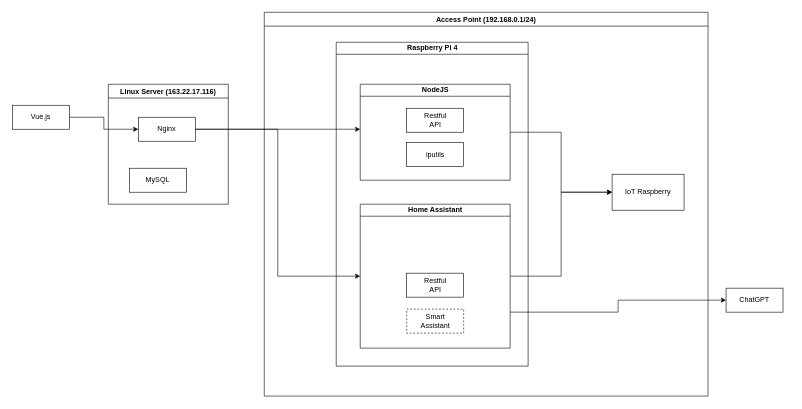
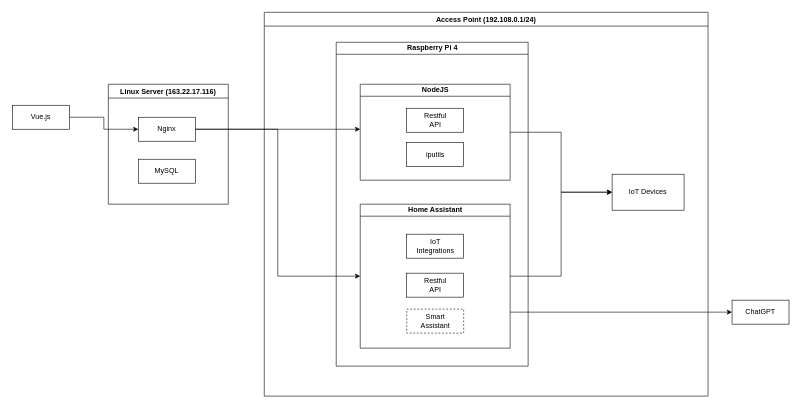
- <mxCell id="10" value="Access Point (192.168.0.1/24)" style="swimlane;" parent="1" vertex="1"><mxGeometry x="440" y="20" width="740" height="640" as="geometry" /></mxCell>
+ <mxCell id="10" value="Access Point (192.108.0.1/24)" style="swimlane;" parent="1" vertex="1"><mxGeometry x="440" y="20" width="740" height="640" as="geometry" /></mxCell>
- <mxCell id="8" value="MySQL" style="rounded=0;whiteSpace=wrap;html=1;" parent="5" vertex="1"><mxGeometry x="35" y="140" width="95" height="40" as="geometry" /></mxCell>
+ <mxCell id="8" value="MySQL" style="rounded=0;whiteSpace=wrap;html=1;" parent="5" vertex="1"><mxGeometry x="50" y="125" width="95" height="40" as="geometry" /></mxCell>
- <mxCell id="11" value="IoT Raspberry" style="rounded=0;whiteSpace=wrap;html=1;" parent="10" vertex="1"><mxGeometry x="580" y="270" width="120" height="60" as="geometry" /></mxCell>
+ <mxCell id="11" value="IoT Devices" style="rounded=0;whiteSpace=wrap;html=1;" parent="10" vertex="1"><mxGeometry x="580" y="270" width="120" height="60" as="geometry" /></mxCell>
+ <mxCell id="15" value="IoT&lt;br&gt;Integrations" style="rounded=0;whiteSpace=wrap;html=1;" parent="10" vertex="1"><mxGeometry x="237.5" y="370" width="95" height="40" as="geometry" /></mxCell>
- <mxCell id="21" value="ChatGPT" style="rounded=0;whiteSpace=wrap;html=1;" parent="1" vertex="1"><mxGeometry x="1210" y="480" width="95" height="40" as="geometry" /></mxCell>
+ <mxCell id="21" value="ChatGPT" style="rounded=0;whiteSpace=wrap;html=1;" parent="1" vertex="1"><mxGeometry x="1220" y="500" width="95" height="40" as="geometry" /></mxCell>
